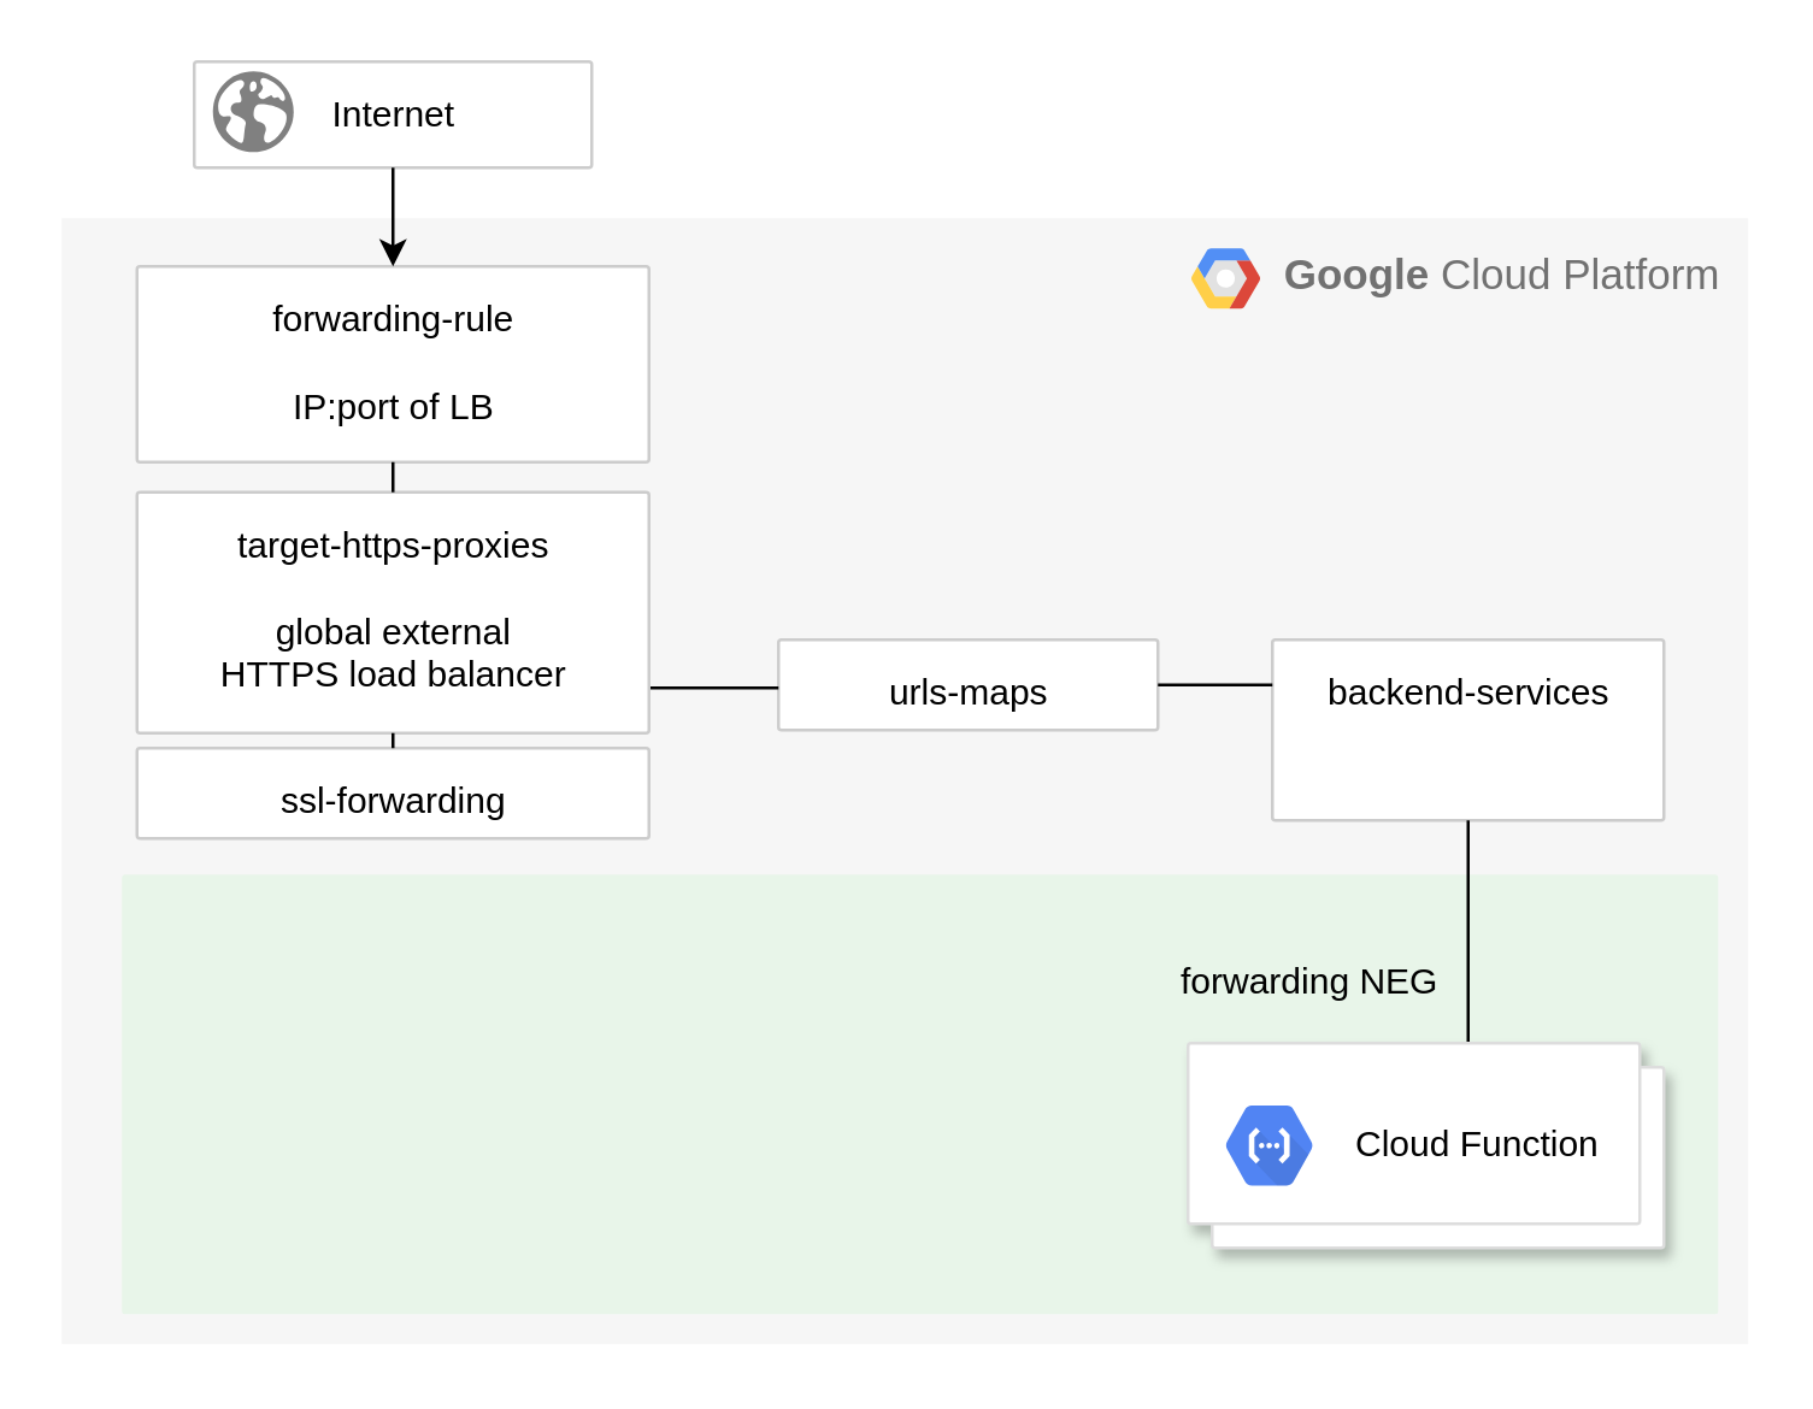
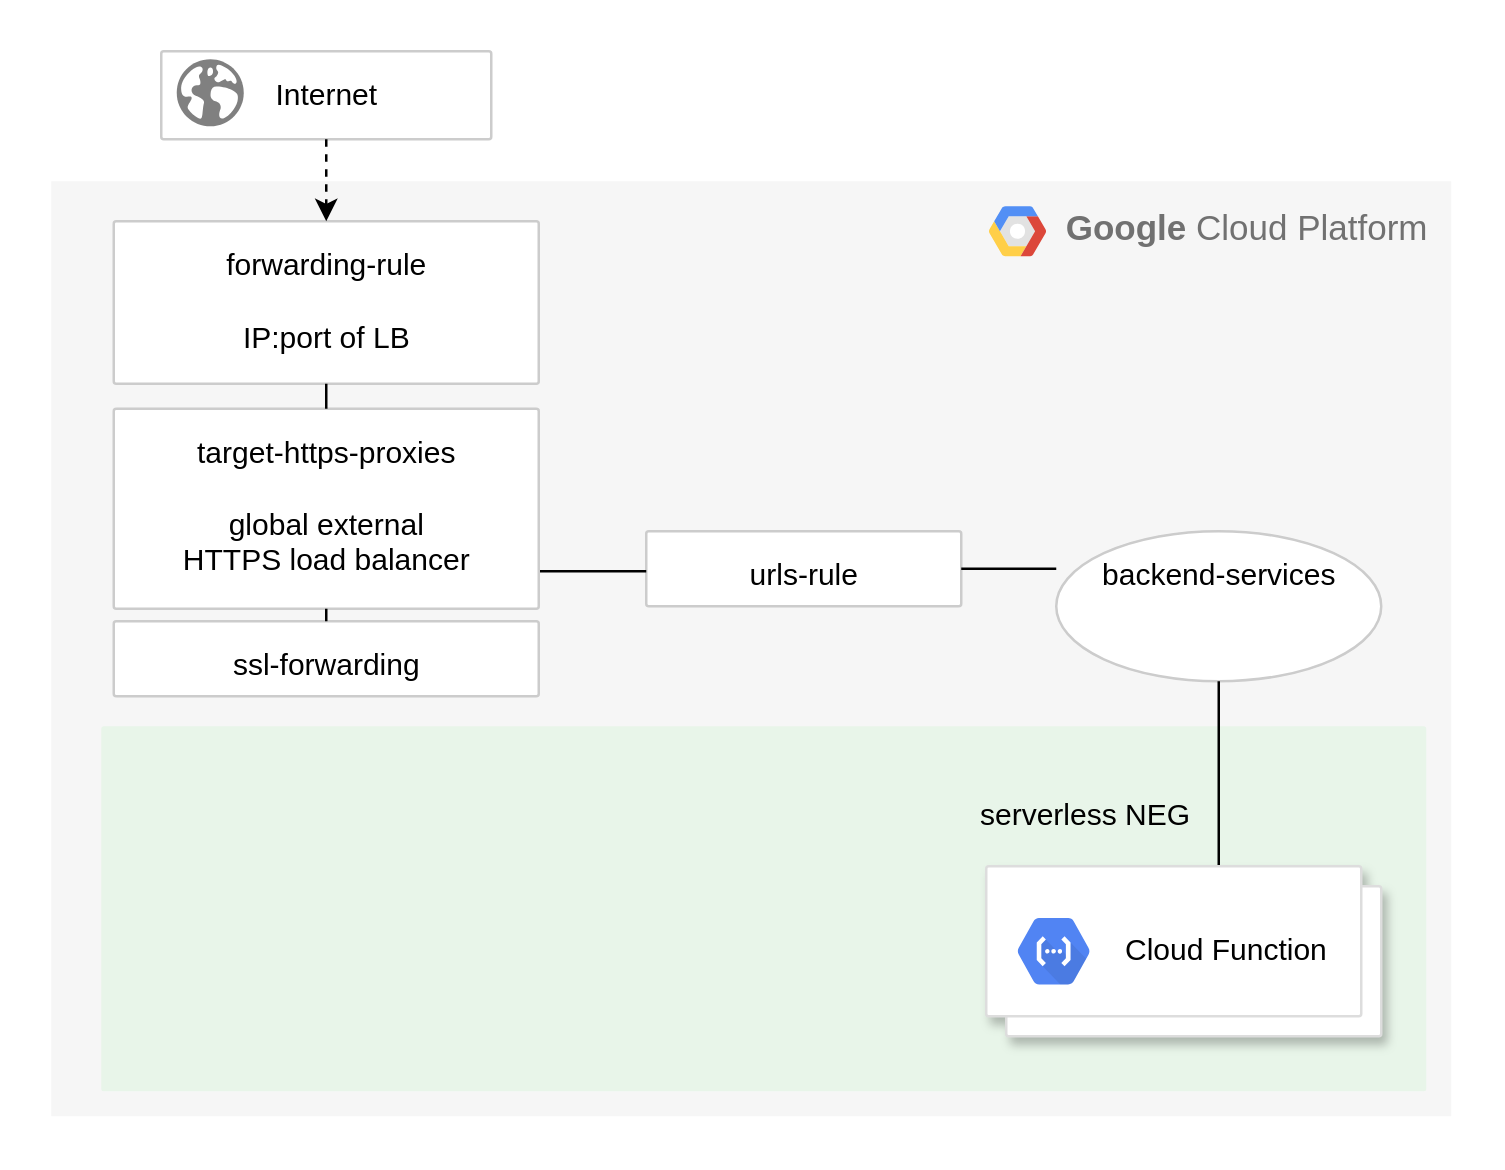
- <mxCell id="17" value="" style="endArrow=classic;html=1;rounded=0;exitX=0.5;exitY=1;exitDx=0;exitDy=0;exitPerimeter=0;entryX=0.5;entryY=0;entryDx=0;entryDy=0;entryPerimeter=0;" parent="1" source="15" target="13" edge="1"><mxGeometry width="50" height="50" relative="1" as="geometry"><mxPoint x="310" y="328" as="sourcePoint" /><mxPoint x="360" y="278" as="targetPoint" /></mxGeometry></mxCell>
+ <mxCell id="17" value="" style="endArrow=classic;html=1;rounded=0;exitX=0.5;exitY=1;exitDx=0;exitDy=0;exitPerimeter=0;entryX=0.5;entryY=0;entryDx=0;entryDy=0;entryPerimeter=0;dashed=1;" parent="1" source="15" target="13" edge="1"><mxGeometry width="50" height="50" relative="1" as="geometry"><mxPoint x="310" y="328" as="sourcePoint" /><mxPoint x="360" y="278" as="targetPoint" /></mxGeometry></mxCell>
- <mxCell id="6" value="&lt;div&gt;urls-maps&lt;/div&gt;" style="sketch=0;points=[[0,0,0],[0.25,0,0],[0.5,0,0],[0.75,0,0],[1,0,0],[1,0.25,0],[1,0.5,0],[1,0.75,0],[1,1,0],[0.75,1,0],[0.5,1,0],[0.25,1,0],[0,1,0],[0,0.75,0],[0,0.5,0],[0,0.25,0]];rounded=1;absoluteArcSize=1;arcSize=2;html=1;strokeColor=#CCCCCC;gradientColor=none;shadow=0;dashed=0;fontSize=12;fontColor=#000000;align=center;verticalAlign=top;spacing=10;spacingTop=-4;fillColor=#FFFFFF;strokeWidth=1;" parent="1" vertex="1"><mxGeometry x="258" y="212" width="126" height="30" as="geometry" /></mxCell>
+ <mxCell id="6" value="&lt;div&gt;urls-rule&lt;/div&gt;" style="sketch=0;points=[[0,0,0],[0.25,0,0],[0.5,0,0],[0.75,0,0],[1,0,0],[1,0.25,0],[1,0.5,0],[1,0.75,0],[1,1,0],[0.75,1,0],[0.5,1,0],[0.25,1,0],[0,1,0],[0,0.75,0],[0,0.5,0],[0,0.25,0]];rounded=1;absoluteArcSize=1;arcSize=2;html=1;strokeColor=#CCCCCC;gradientColor=none;shadow=0;dashed=0;fontSize=12;fontColor=#000000;align=center;verticalAlign=top;spacing=10;spacingTop=-4;fillColor=#FFFFFF;strokeWidth=1;" parent="1" vertex="1"><mxGeometry x="258" y="212" width="126" height="30" as="geometry" /></mxCell>
- <mxCell id="5" value="backend-services" style="sketch=0;points=[[0,0,0],[0.25,0,0],[0.5,0,0],[0.75,0,0],[1,0,0],[1,0.25,0],[1,0.5,0],[1,0.75,0],[1,1,0],[0.75,1,0],[0.5,1,0],[0.25,1,0],[0,1,0],[0,0.75,0],[0,0.5,0],[0,0.25,0]];rounded=1;absoluteArcSize=1;arcSize=2;html=1;strokeColor=#CCCCCC;gradientColor=none;shadow=0;dashed=0;fontSize=12;fontColor=#000000;align=center;verticalAlign=top;spacing=10;spacingTop=-4;fillColor=#FFFFFF;strokeWidth=1;" parent="1" vertex="1"><mxGeometry x="422" y="212" width="130" height="60" as="geometry" /></mxCell>
+ <mxCell id="5" value="backend-services" style="ellipse;sketch=0;points=[[0,0,0],[0.25,0,0],[0.5,0,0],[0.75,0,0],[1,0,0],[1,0.25,0],[1,0.5,0],[1,0.75,0],[1,1,0],[0.75,1,0],[0.5,1,0],[0.25,1,0],[0,1,0],[0,0.75,0],[0,0.5,0],[0,0.25,0]];absoluteArcSize=1;arcSize=2;html=1;strokeColor=#CCCCCC;gradientColor=none;shadow=0;dashed=0;fontSize=12;fontColor=#000000;align=center;verticalAlign=top;spacing=10;spacingTop=-4;fillColor=#FFFFFF;strokeWidth=1;" parent="1" vertex="1"><mxGeometry x="422" y="212" width="130" height="60" as="geometry" /></mxCell>
- <mxCell id="12" value="forwarding NEG" style="text;html=1;resizable=0;autosize=1;align=left;verticalAlign=middle;points=[];fillColor=none;strokeColor=none;rounded=0;" parent="1" vertex="1"><mxGeometry x="390" y="316" width="100" height="20" as="geometry" /></mxCell>
+ <mxCell id="12" value="serverless NEG" style="text;html=1;resizable=0;autosize=1;align=left;verticalAlign=middle;points=[];fillColor=none;strokeColor=none;rounded=0;" parent="1" vertex="1"><mxGeometry x="390" y="316" width="100" height="20" as="geometry" /></mxCell>
